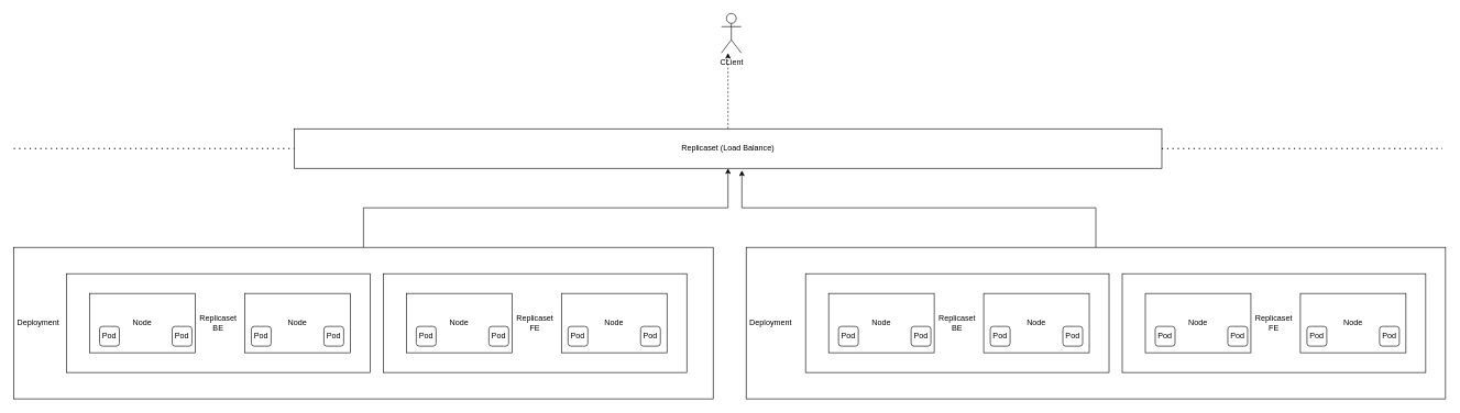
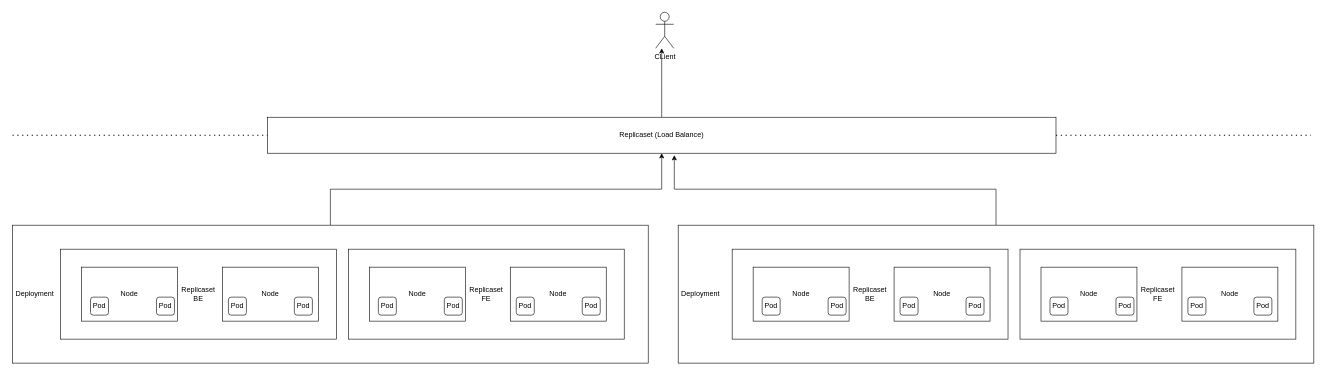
- <mxCell id="18" style="edgeStyle=orthogonalEdgeStyle;rounded=0;orthogonalLoop=1;jettySize=auto;html=1;dashed=1;" edge="1" parent="1" source="19" target="22"><mxGeometry relative="1" as="geometry"><mxPoint x="540" y="85" as="targetPoint" /><Array as="points"><mxPoint x="1103" y="145" /><mxPoint x="1103" y="145" /></Array></mxGeometry></mxCell>
+ <mxCell id="18" style="edgeStyle=orthogonalEdgeStyle;rounded=0;orthogonalLoop=1;jettySize=auto;html=1;" edge="1" parent="1" source="19" target="22"><mxGeometry relative="1" as="geometry"><mxPoint x="540" y="85" as="targetPoint" /><Array as="points"><mxPoint x="1103" y="145" /><mxPoint x="1103" y="145" /></Array></mxGeometry></mxCell>
